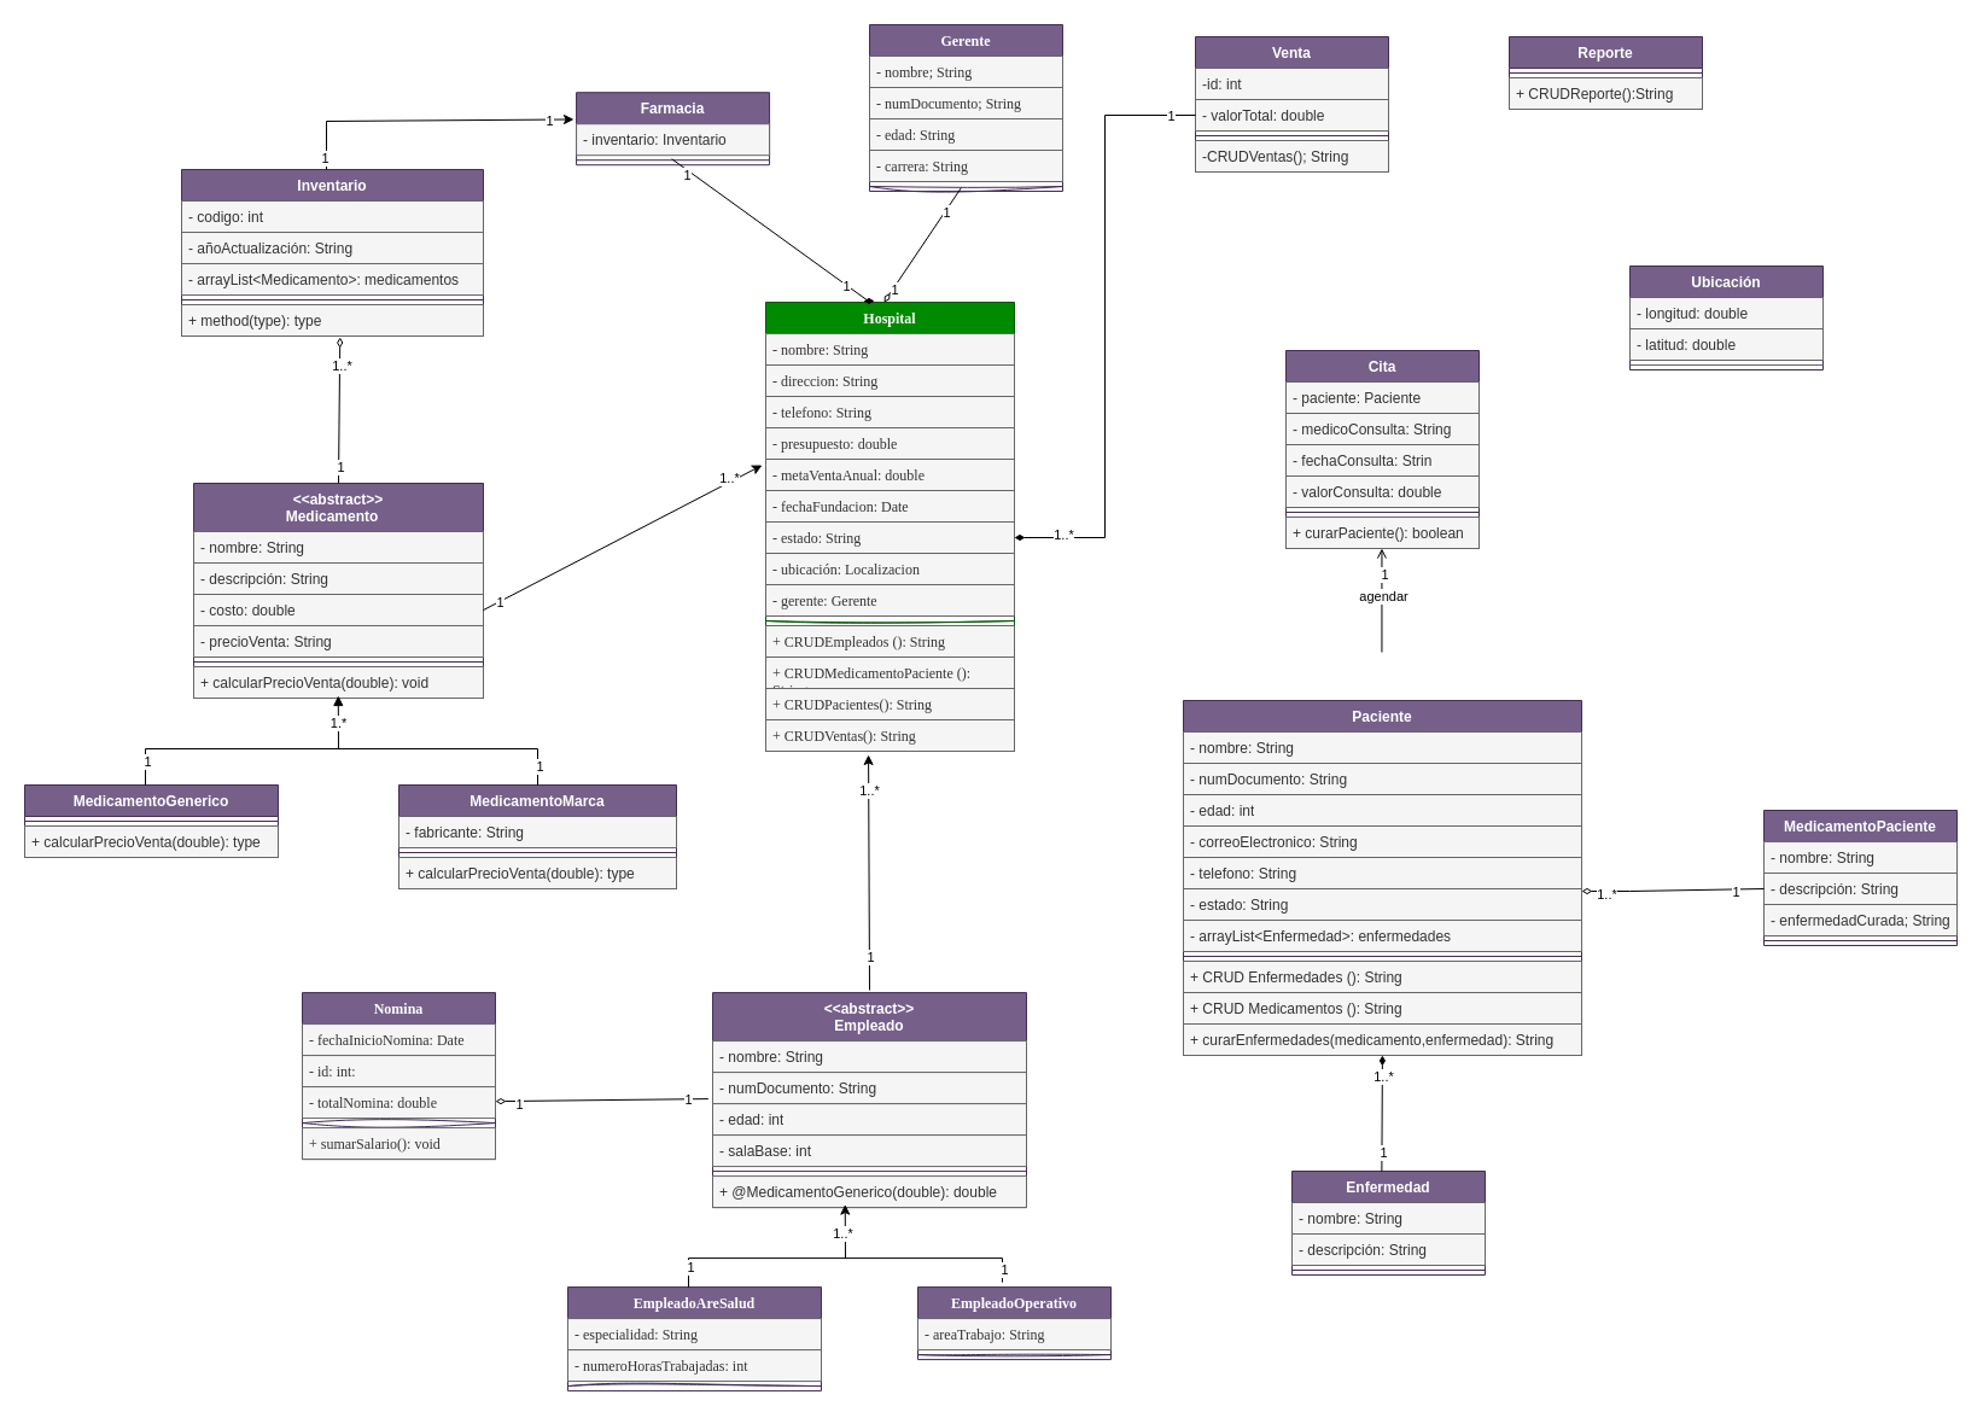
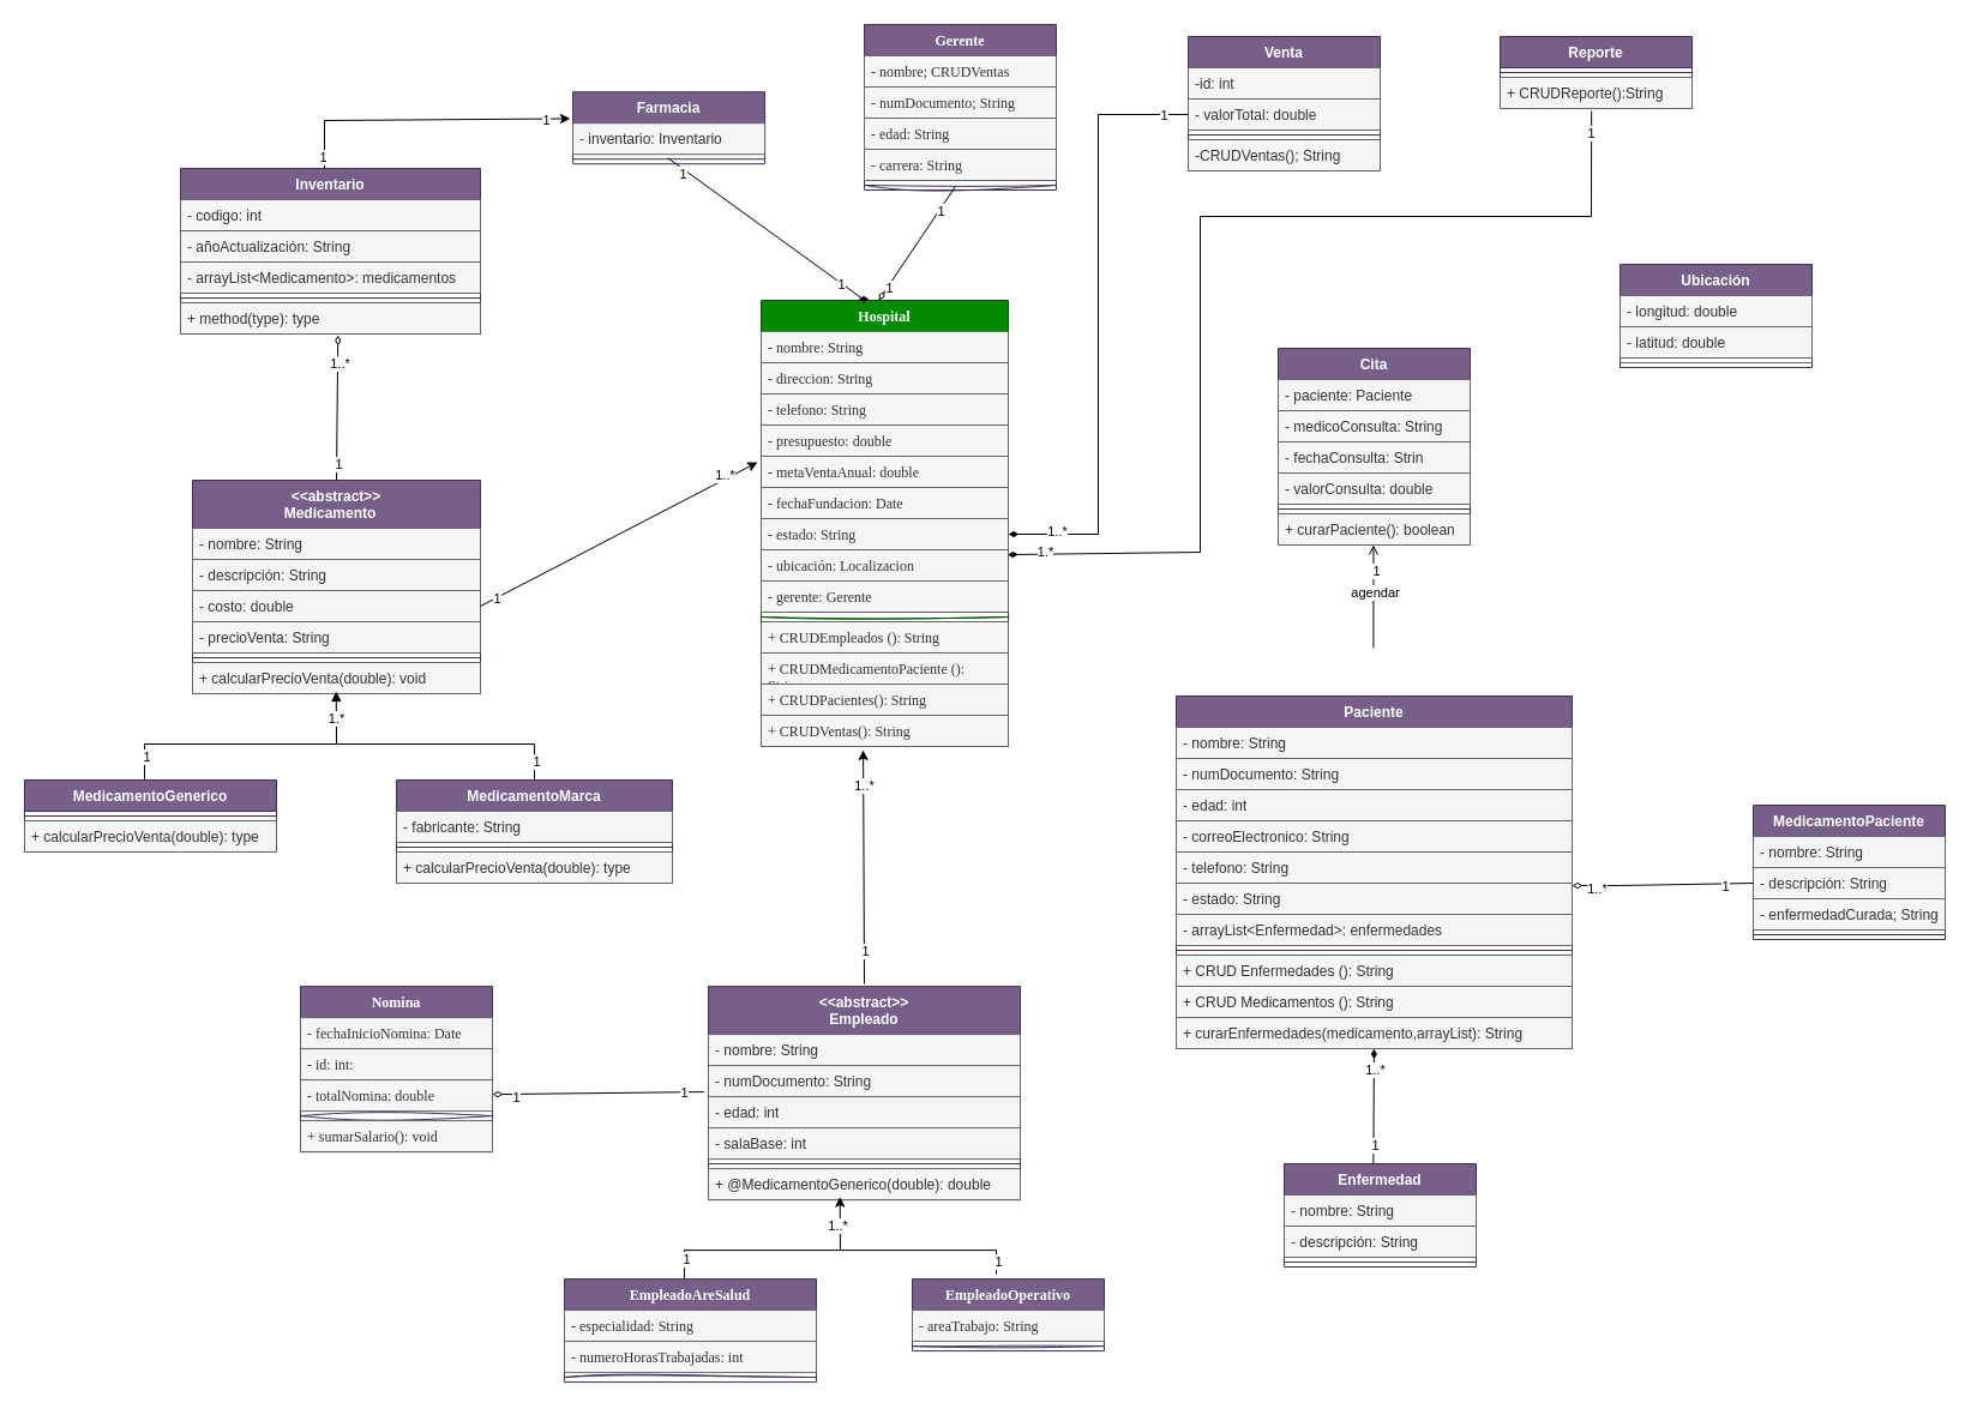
- <mxCell id="27" value="- nombre; String" style="text;strokeColor=#666666;fillColor=#f5f5f5;align=left;verticalAlign=top;spacingLeft=4;spacingRight=4;overflow=hidden;rotatable=0;points=[[0,0.5],[1,0.5]];portConstraint=eastwest;whiteSpace=wrap;html=1;fontFamily=Architects Daughter;fontSource=https%3A%2F%2Ffonts.googleapis.com%2Fcss%3Ffamily%3DArchitects%2BDaughter;fontColor=#333333;" parent="26" vertex="1"><mxGeometry y="26" width="160" height="26" as="geometry" /></mxCell>
+ <mxCell id="27" value="- nombre; CRUDVentas" style="text;strokeColor=#666666;fillColor=#f5f5f5;align=left;verticalAlign=top;spacingLeft=4;spacingRight=4;overflow=hidden;rotatable=0;points=[[0,0.5],[1,0.5]];portConstraint=eastwest;whiteSpace=wrap;html=1;fontFamily=Architects Daughter;fontSource=https%3A%2F%2Ffonts.googleapis.com%2Fcss%3Ffamily%3DArchitects%2BDaughter;fontColor=#333333;" parent="26" vertex="1"><mxGeometry y="26" width="160" height="26" as="geometry" /></mxCell>
+ <mxCell id="146" value="" style="endArrow=diamondThin;html=1;rounded=0;exitX=0.476;exitY=1.082;exitDx=0;exitDy=0;exitPerimeter=0;endFill=1;entryX=0.997;entryY=0.157;entryDx=0;entryDy=0;entryPerimeter=0;" parent="1" source="145" target="10" edge="1"><mxGeometry width="50" height="50" relative="1" as="geometry"><mxPoint x="990" y="310" as="sourcePoint" /><mxPoint x="840" y="500" as="targetPoint" /><Array as="points"><mxPoint x="1326" y="180" /><mxPoint x="1000" y="180" /><mxPoint x="1000" y="460" /></Array></mxGeometry></mxCell>
+ <mxCell id="147" value="1.*" style="edgeLabel;html=1;align=center;verticalAlign=middle;resizable=0;points=[];" parent="146" vertex="1" connectable="0"><mxGeometry x="0.925" y="-2" relative="1" as="geometry"><mxPoint x="-1" as="offset" /></mxGeometry></mxCell>
+ <mxCell id="148" value="1" style="edgeLabel;html=1;align=center;verticalAlign=middle;resizable=0;points=[];" parent="146" vertex="1" connectable="0"><mxGeometry x="-0.958" y="-1" relative="1" as="geometry"><mxPoint as="offset" /></mxGeometry></mxCell>
- <mxCell id="60" value="+ curarEnfermedades(medicamento,enfermedad): String" style="text;strokeColor=#666666;fillColor=#f5f5f5;align=left;verticalAlign=top;spacingLeft=4;spacingRight=4;overflow=hidden;rotatable=0;points=[[0,0.5],[1,0.5]];portConstraint=eastwest;whiteSpace=wrap;html=1;fontColor=#333333;" parent="49" vertex="1"><mxGeometry y="268" width="330" height="26" as="geometry" /></mxCell>
+ <mxCell id="60" value="+ curarEnfermedades(medicamento,arrayList): String" style="text;strokeColor=#666666;fillColor=#f5f5f5;align=left;verticalAlign=top;spacingLeft=4;spacingRight=4;overflow=hidden;rotatable=0;points=[[0,0.5],[1,0.5]];portConstraint=eastwest;whiteSpace=wrap;html=1;fontColor=#333333;" parent="49" vertex="1"><mxGeometry y="268" width="330" height="26" as="geometry" /></mxCell>
